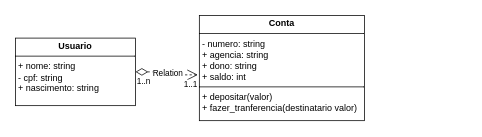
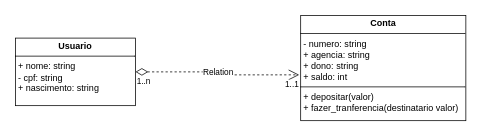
- <mxCell id="3" value="&lt;p style=&quot;margin:0px;margin-top:4px;text-align:center;&quot;&gt;&lt;b&gt;Conta&lt;/b&gt;&lt;/p&gt;&lt;hr size=&quot;1&quot; style=&quot;border-style:solid;&quot;&gt;&lt;p style=&quot;margin:0px;margin-left:4px;&quot;&gt;- numero: string&lt;/p&gt;&lt;p style=&quot;margin:0px;margin-left:4px;&quot;&gt;+ agencia: string&lt;/p&gt;&lt;p style=&quot;margin:0px;margin-left:4px;&quot;&gt;+ dono: string&lt;/p&gt;&lt;p style=&quot;margin:0px;margin-left:4px;&quot;&gt;+ saldo: int&lt;/p&gt;&lt;hr size=&quot;1&quot; style=&quot;border-style:solid;&quot;&gt;&lt;p style=&quot;margin:0px;margin-left:4px;&quot;&gt;+ depositar(valor)&lt;/p&gt;&lt;p style=&quot;margin:0px;margin-left:4px;&quot;&gt;+ fazer_tranferencia(destinatario valor)&lt;/p&gt;" style="verticalAlign=top;align=left;overflow=fill;html=1;whiteSpace=wrap;" vertex="1" parent="1"><mxGeometry x="265" y="20" width="220" height="140" as="geometry" /></mxCell>
+ <mxCell id="3" value="&lt;p style=&quot;margin:0px;margin-top:4px;text-align:center;&quot;&gt;&lt;b&gt;Conta&lt;/b&gt;&lt;/p&gt;&lt;hr size=&quot;1&quot; style=&quot;border-style:solid;&quot;&gt;&lt;p style=&quot;margin:0px;margin-left:4px;&quot;&gt;- numero: string&lt;/p&gt;&lt;p style=&quot;margin:0px;margin-left:4px;&quot;&gt;+ agencia: string&lt;/p&gt;&lt;p style=&quot;margin:0px;margin-left:4px;&quot;&gt;+ dono: string&lt;/p&gt;&lt;p style=&quot;margin:0px;margin-left:4px;&quot;&gt;+ saldo: int&lt;/p&gt;&lt;hr size=&quot;1&quot; style=&quot;border-style:solid;&quot;&gt;&lt;p style=&quot;margin:0px;margin-left:4px;&quot;&gt;+ depositar(valor)&lt;/p&gt;&lt;p style=&quot;margin:0px;margin-left:4px;&quot;&gt;+ fazer_tranferencia(destinatario valor)&lt;/p&gt;" style="verticalAlign=top;align=left;overflow=fill;html=1;whiteSpace=wrap;" vertex="1" parent="1"><mxGeometry x="400" y="20" width="220" height="140" as="geometry" /></mxCell>
